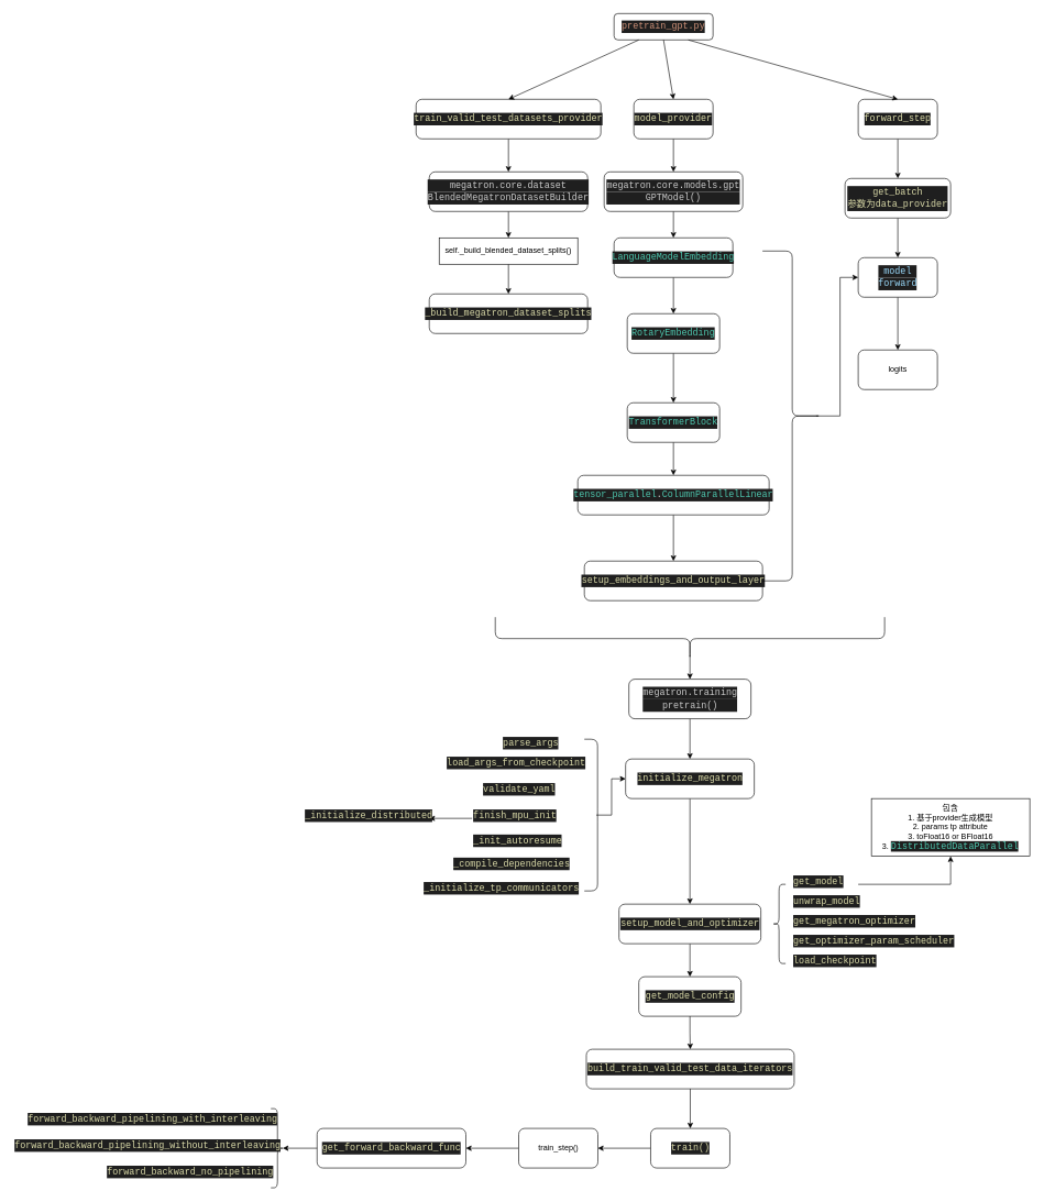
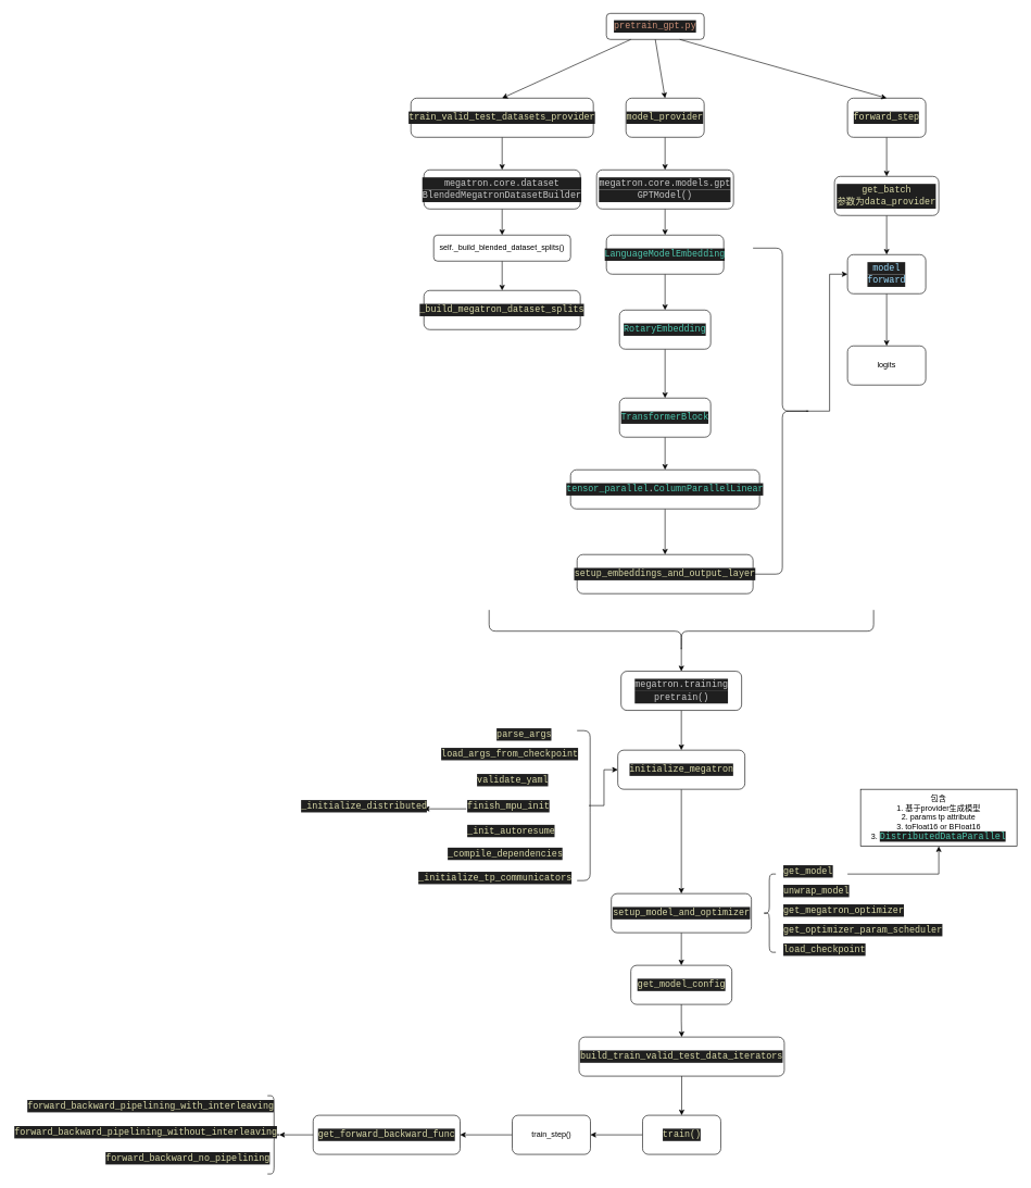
- <mxCell id="15" value="self._build_blended_dataset_splits()" style="whiteSpace=wrap;html=1;rounded=0;" vertex="1" parent="1"><mxGeometry x="665" y="360" width="210" height="40" as="geometry" /></mxCell>
+ <mxCell id="15" value="self._build_blended_dataset_splits()" style="whiteSpace=wrap;html=1;rounded=1;" vertex="1" parent="1"><mxGeometry x="665" y="360" width="210" height="40" as="geometry" /></mxCell>
